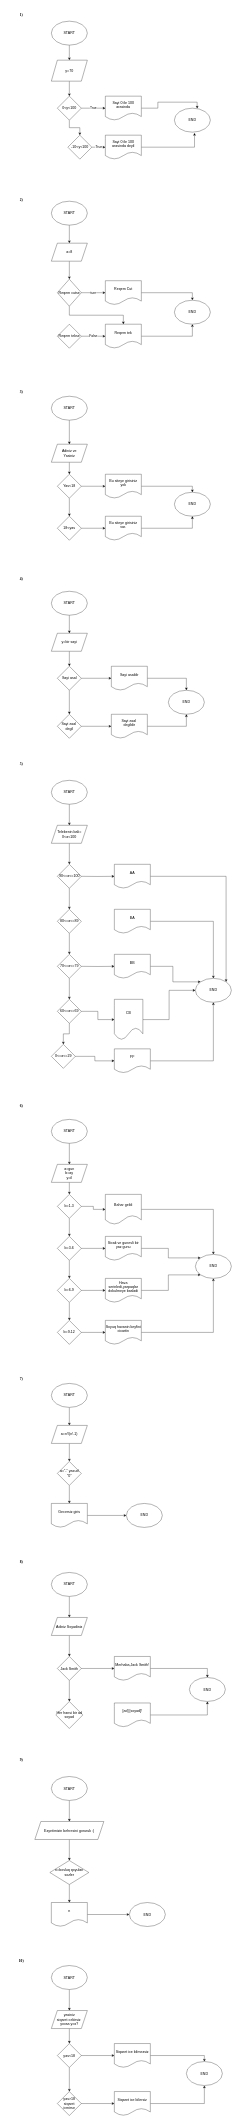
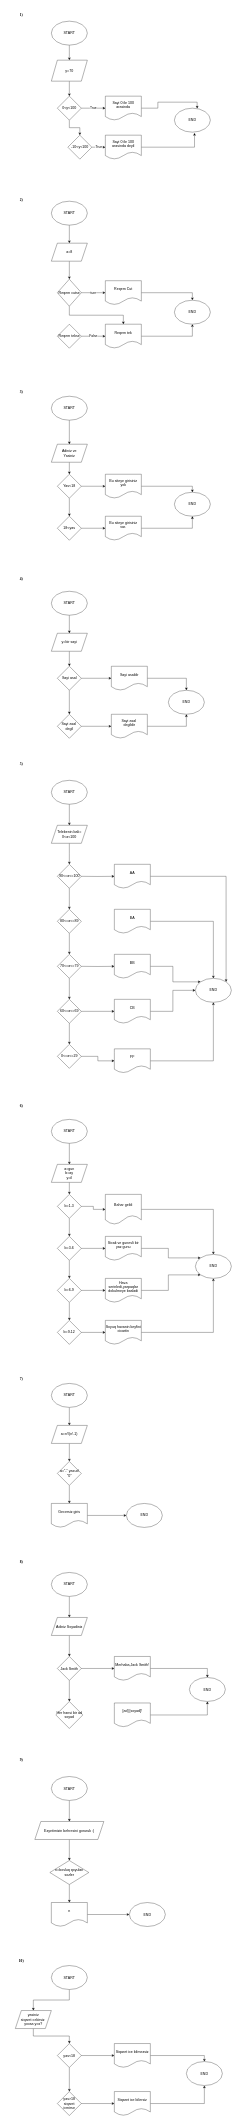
- <mxCell id="83" value="CB" style="shape=document;whiteSpace=wrap;html=1;boundedLbl=1;" parent="1" vertex="1"><mxGeometry x="380" y="3330" width="95" height="135" as="geometry" /></mxCell>
+ <mxCell id="83" value="CB" style="shape=document;whiteSpace=wrap;html=1;boundedLbl=1;" parent="1" vertex="1"><mxGeometry x="380" y="3330" width="120" height="80" as="geometry" /></mxCell>
- <mxCell id="87" value="0&amp;lt;=a&amp;lt;=29" style="rhombus;whiteSpace=wrap;html=1;" parent="1" vertex="1"><mxGeometry x="170" y="3480" width="80" height="80" as="geometry" /></mxCell>
+ <mxCell id="87" value="0&amp;lt;=a&amp;lt;=29" style="rhombus;whiteSpace=wrap;html=1;" parent="1" vertex="1"><mxGeometry x="190" y="3480" width="80" height="80" as="geometry" /></mxCell>
- <mxCell id="154" value="yasiniz&lt;br&gt;siqaret cekirsiz&amp;nbsp;&lt;br&gt;yoxsa yox?" style="shape=parallelogram;perimeter=parallelogramPerimeter;whiteSpace=wrap;html=1;fixedSize=1;" vertex="1" parent="1"><mxGeometry x="170" y="6700" width="120" height="60" as="geometry" /></mxCell>
+ <mxCell id="154" value="yasiniz&lt;br&gt;siqaret cekirsiz&amp;nbsp;&lt;br&gt;yoxsa yox?" style="shape=parallelogram;perimeter=parallelogramPerimeter;whiteSpace=wrap;html=1;fixedSize=1;" vertex="1" parent="1"><mxGeometry x="50" y="6700" width="120" height="60" as="geometry" /></mxCell>
